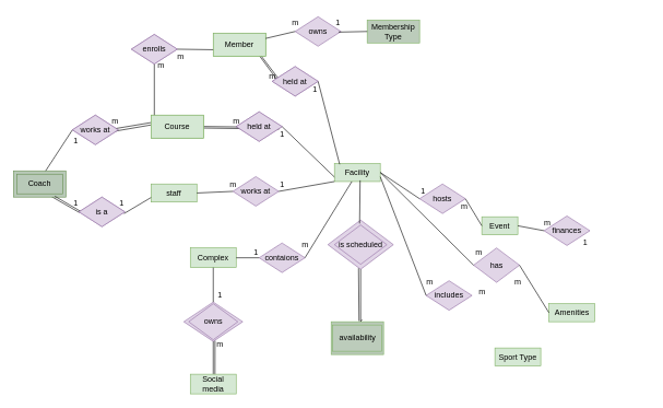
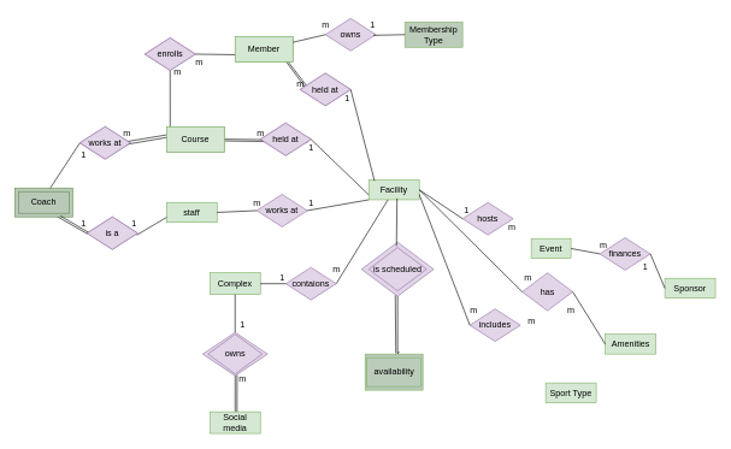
- <mxCell id="38" value="" style="endArrow=none;html=1;rounded=0;exitX=1;exitY=0.5;exitDx=0;exitDy=0;entryX=0;entryY=0.5;entryDx=0;entryDy=0;" edge="1" parent="1" source="35" target="34"><mxGeometry width="50" height="50" relative="1" as="geometry"><mxPoint x="665" y="127.5" as="sourcePoint" /><mxPoint x="715" y="77.5" as="targetPoint" /></mxGeometry></mxCell>
+ <mxCell id="44" value="" style="endArrow=none;html=1;rounded=0;exitX=1;exitY=0.5;exitDx=0;exitDy=0;entryX=0;entryY=0.5;entryDx=0;entryDy=0;" edge="1" parent="1" source="41" target="40"><mxGeometry width="50" height="50" relative="1" as="geometry"><mxPoint x="850" y="206.25" as="sourcePoint" /><mxPoint x="900" y="156.25" as="targetPoint" /></mxGeometry></mxCell>
+ <mxCell id="40" value="Sponsor" style="rounded=0;whiteSpace=wrap;html=1;fillColor=#d5e8d4;strokeColor=#82b366;" vertex="1" parent="1"><mxGeometry x="920" y="385" width="70" height="27.5" as="geometry" /></mxCell>
